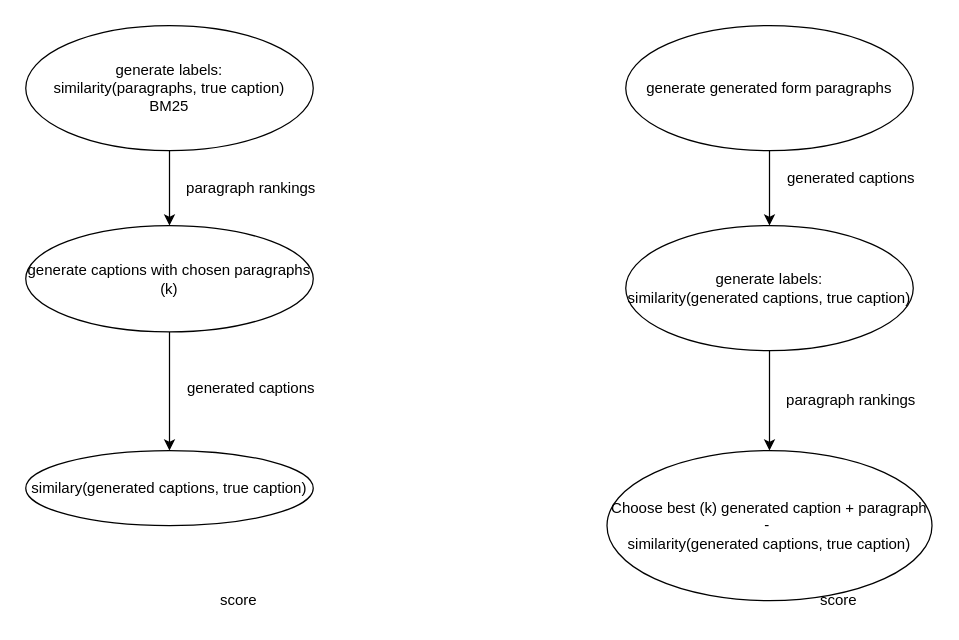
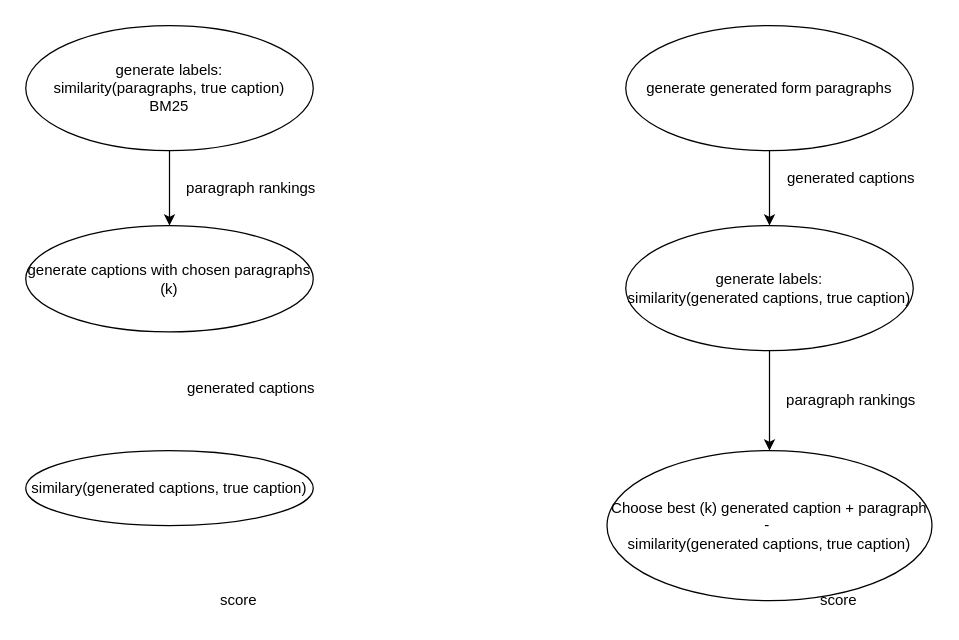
- <mxCell id="8" value="" style="edgeStyle=orthogonalEdgeStyle;rounded=0;orthogonalLoop=1;jettySize=auto;html=1;" edge="1" parent="1" source="9" target="11"><mxGeometry relative="1" as="geometry" /></mxCell>
